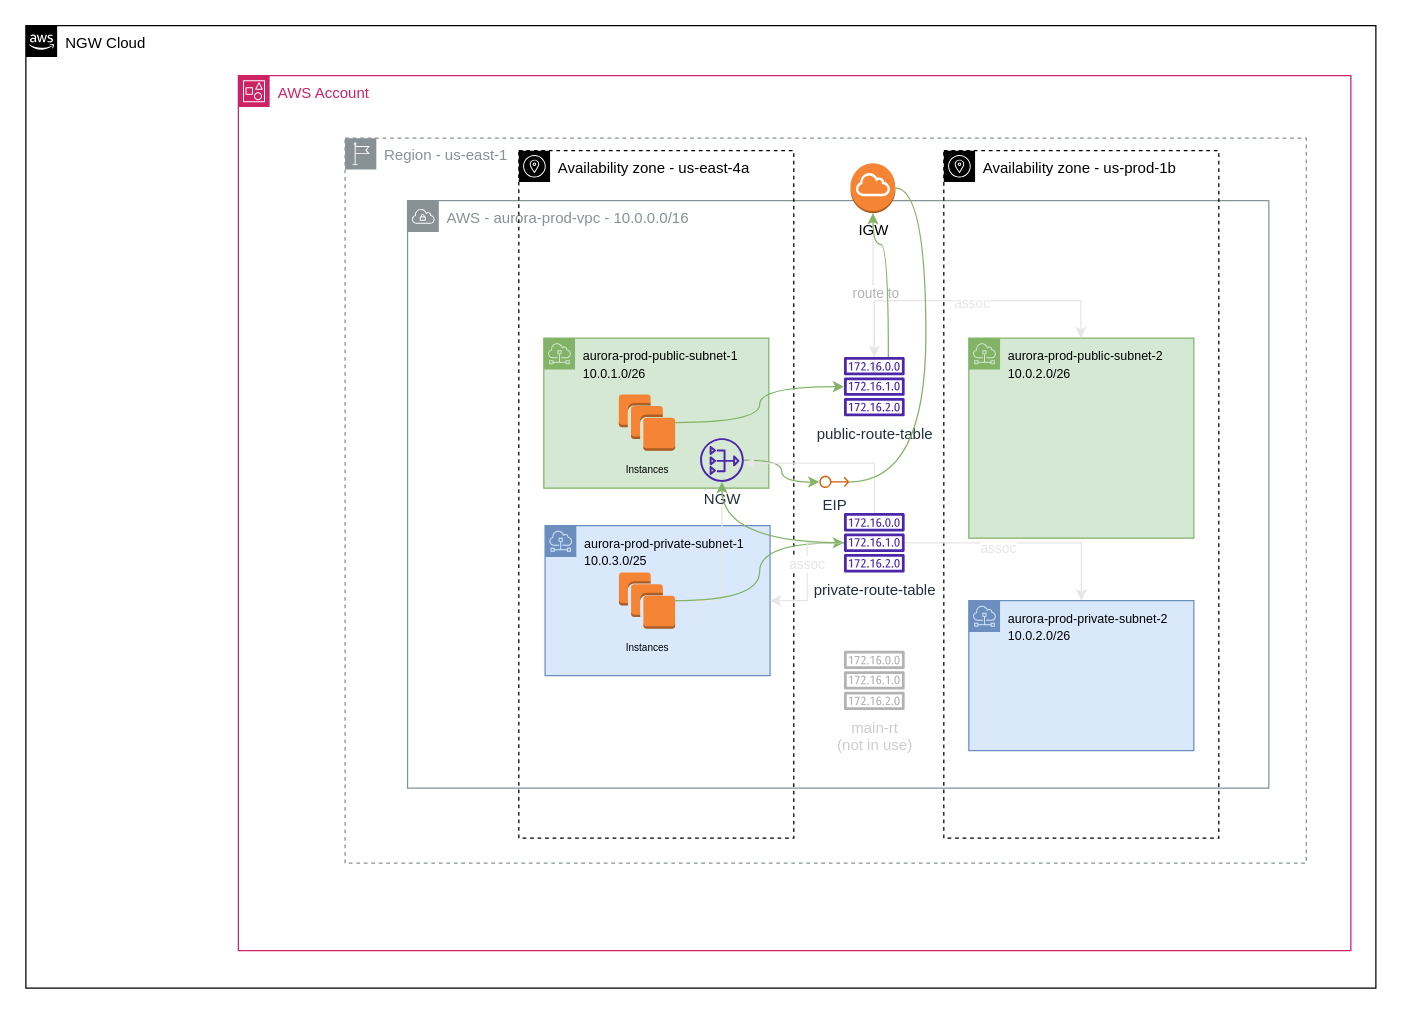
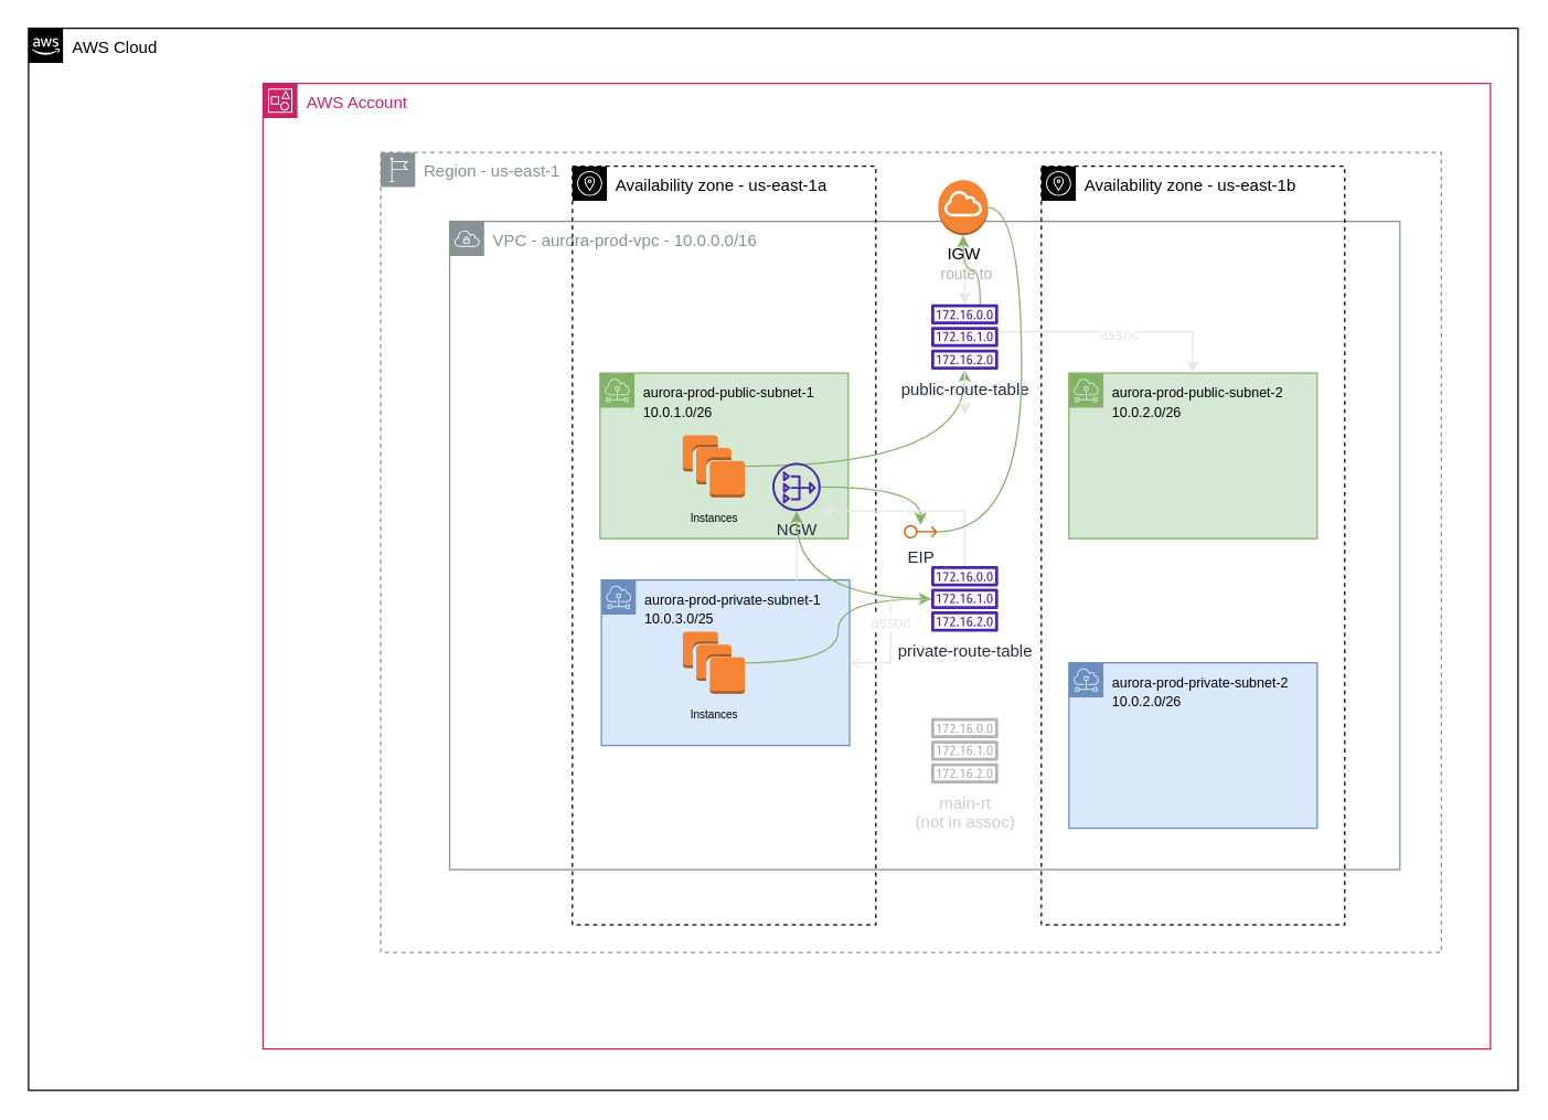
- <mxCell id="2" value="NGW Cloud" style="points=[[0,0],[0.25,0],[0.5,0],[0.75,0],[1,0],[1,0.25],[1,0.5],[1,0.75],[1,1],[0.75,1],[0.5,1],[0.25,1],[0,1],[0,0.75],[0,0.5],[0,0.25]];outlineConnect=0;html=1;whiteSpace=wrap;fontSize=12;fontStyle=0;shape=mxgraph.aws4.group;grIcon=mxgraph.aws4.group_aws_cloud_alt;verticalAlign=top;align=left;spacingLeft=30;dashed=0;labelBackgroundColor=#ffffff;container=0;pointerEvents=0;collapsible=0;recursiveResize=0;" parent="1" vertex="1"><mxGeometry x="20" y="20" width="1080" height="770" as="geometry" /></mxCell>
+ <mxCell id="2" value="AWS Cloud" style="points=[[0,0],[0.25,0],[0.5,0],[0.75,0],[1,0],[1,0.25],[1,0.5],[1,0.75],[1,1],[0.75,1],[0.5,1],[0.25,1],[0,1],[0,0.75],[0,0.5],[0,0.25]];outlineConnect=0;html=1;whiteSpace=wrap;fontSize=12;fontStyle=0;shape=mxgraph.aws4.group;grIcon=mxgraph.aws4.group_aws_cloud_alt;verticalAlign=top;align=left;spacingLeft=30;dashed=0;labelBackgroundColor=#ffffff;container=0;pointerEvents=0;collapsible=0;recursiveResize=0;" parent="1" vertex="1"><mxGeometry x="20" y="20" width="1080" height="770" as="geometry" /></mxCell>
- <mxCell id="5" value="Availability zone - us-east-4a" style="sketch=0;outlineConnect=0;html=1;whiteSpace=wrap;fontSize=12;fontStyle=0;shape=mxgraph.aws4.group;grIcon=mxgraph.aws4.group_availability_zone;verticalAlign=top;align=left;spacingLeft=30;dashed=1;fillColor=none;" parent="1" vertex="1"><mxGeometry x="414.35" y="120" width="220" height="550" as="geometry" /></mxCell>
+ <mxCell id="5" value="Availability zone - us-east-1a" style="sketch=0;outlineConnect=0;html=1;whiteSpace=wrap;fontSize=12;fontStyle=0;shape=mxgraph.aws4.group;grIcon=mxgraph.aws4.group_availability_zone;verticalAlign=top;align=left;spacingLeft=30;dashed=1;fillColor=none;" parent="1" vertex="1"><mxGeometry x="414.35" y="120" width="220" height="550" as="geometry" /></mxCell>
- <mxCell id="10" value="Availability zone - us-prod-1b" style="sketch=0;outlineConnect=0;html=1;whiteSpace=wrap;fontSize=12;fontStyle=0;shape=mxgraph.aws4.group;grIcon=mxgraph.aws4.group_availability_zone;verticalAlign=top;align=left;spacingLeft=30;dashed=1;fillColor=none;" parent="1" vertex="1"><mxGeometry x="754.35" y="120" width="220" height="550" as="geometry" /></mxCell>
+ <mxCell id="10" value="Availability zone - us-east-1b" style="sketch=0;outlineConnect=0;html=1;whiteSpace=wrap;fontSize=12;fontStyle=0;shape=mxgraph.aws4.group;grIcon=mxgraph.aws4.group_availability_zone;verticalAlign=top;align=left;spacingLeft=30;dashed=1;fillColor=none;" parent="1" vertex="1"><mxGeometry x="754.35" y="120" width="220" height="550" as="geometry" /></mxCell>
- <mxCell id="4" value="AWS - aurora-prod-vpc - 10.0.0.0/16" style="sketch=0;outlineConnect=0;gradientColor=none;html=1;whiteSpace=wrap;fontSize=12;fontStyle=0;shape=mxgraph.aws4.group;grIcon=mxgraph.aws4.group_vpc;strokeColor=#879196;fillColor=none;verticalAlign=top;align=left;spacingLeft=30;fontColor=#879196;dashed=0;" parent="1" vertex="1"><mxGeometry x="325.35" y="160" width="689" height="470" as="geometry" /></mxCell>
+ <mxCell id="4" value="VPC - aurora-prod-vpc - 10.0.0.0/16" style="sketch=0;outlineConnect=0;gradientColor=none;html=1;whiteSpace=wrap;fontSize=12;fontStyle=0;shape=mxgraph.aws4.group;grIcon=mxgraph.aws4.group_vpc;strokeColor=#879196;fillColor=none;verticalAlign=top;align=left;spacingLeft=30;fontColor=#879196;dashed=0;" parent="1" vertex="1"><mxGeometry x="325.35" y="160" width="689" height="470" as="geometry" /></mxCell>
- <mxCell id="26" value="public-route-table" style="sketch=0;outlineConnect=0;fontColor=#232F3E;gradientColor=none;fillColor=#4D27AA;strokeColor=none;dashed=0;verticalLabelPosition=bottom;verticalAlign=top;align=center;html=1;fontSize=12;fontStyle=0;aspect=fixed;pointerEvents=1;shape=mxgraph.aws4.route_table;" parent="1" vertex="1"><mxGeometry x="674.35" y="285" width="48.82" height="47.56" as="geometry" /></mxCell>
+ <mxCell id="26" value="public-route-table" style="sketch=0;outlineConnect=0;fontColor=#232F3E;gradientColor=none;fillColor=#4D27AA;strokeColor=none;dashed=0;verticalLabelPosition=bottom;verticalAlign=top;align=center;html=1;fontSize=12;fontStyle=0;aspect=fixed;pointerEvents=1;shape=mxgraph.aws4.route_table;" parent="1" vertex="1"><mxGeometry x="674.35" y="220" width="48.82" height="47.56" as="geometry" /></mxCell>
- <mxCell id="12" value="&lt;font style=&quot;font-size: 10px;&quot;&gt;aurora-prod-public-subnet-2&lt;br&gt;10.0.2.0/26&lt;/font&gt;" style="sketch=0;outlineConnect=0;html=1;whiteSpace=wrap;fontSize=12;fontStyle=0;shape=mxgraph.aws4.group;grIcon=mxgraph.aws4.group_subnet;strokeColor=#82b366;fillColor=#d5e8d4;verticalAlign=top;align=left;spacingLeft=30;dashed=0;" parent="1" vertex="1"><mxGeometry x="774.35" y="270" width="180" height="160" as="geometry" /></mxCell>
+ <mxCell id="12" value="&lt;font style=&quot;font-size: 10px;&quot;&gt;aurora-prod-public-subnet-2&lt;br&gt;10.0.2.0/26&lt;/font&gt;" style="sketch=0;outlineConnect=0;html=1;whiteSpace=wrap;fontSize=12;fontStyle=0;shape=mxgraph.aws4.group;grIcon=mxgraph.aws4.group_subnet;strokeColor=#82b366;fillColor=#d5e8d4;verticalAlign=top;align=left;spacingLeft=30;dashed=0;" parent="1" vertex="1"><mxGeometry x="774.35" y="270" width="180" height="120" as="geometry" /></mxCell>
- <mxCell id="21" value="NGW" style="sketch=0;outlineConnect=0;fontColor=#232F3E;gradientColor=none;fillColor=#4D27AA;strokeColor=none;dashed=0;verticalLabelPosition=bottom;verticalAlign=top;align=center;html=1;fontSize=12;fontStyle=0;aspect=fixed;pointerEvents=1;shape=mxgraph.aws4.nat_gateway;" parent="1" vertex="1"><mxGeometry x="559.35" y="350" width="35" height="35" as="geometry" /></mxCell>
+ <mxCell id="21" value="NGW" style="sketch=0;outlineConnect=0;fontColor=#232F3E;gradientColor=none;fillColor=#4D27AA;strokeColor=none;dashed=0;verticalLabelPosition=bottom;verticalAlign=top;align=center;html=1;fontSize=12;fontStyle=0;aspect=fixed;pointerEvents=1;shape=mxgraph.aws4.nat_gateway;" parent="1" vertex="1"><mxGeometry x="559.35" y="335" width="35" height="35" as="geometry" /></mxCell>
- <mxCell id="29" style="edgeStyle=orthogonalEdgeStyle;rounded=0;orthogonalLoop=1;jettySize=auto;html=1;fillColor=#f5f5f5;strokeColor=#E6E6E6;" parent="1" source="33" target="11" edge="1"><mxGeometry relative="1" as="geometry" /></mxCell>
- <mxCell id="30" value="&lt;font&gt;assoc&lt;/font&gt;" style="edgeLabel;html=1;align=center;verticalAlign=middle;resizable=0;points=[];fontColor=#E6E6E6;" parent="29" vertex="1" connectable="0"><mxGeometry x="-0.209" relative="1" as="geometry"><mxPoint y="4" as="offset" /></mxGeometry></mxCell>
- <mxCell id="27" style="edgeStyle=orthogonalEdgeStyle;rounded=0;orthogonalLoop=1;jettySize=auto;html=1;fillColor=#f5f5f5;strokeColor=#E6E6E6;" parent="1" source="33" target="13" edge="1"><mxGeometry relative="1" as="geometry" /></mxCell>
+ <mxCell id="27" style="edgeStyle=orthogonalEdgeStyle;rounded=0;orthogonalLoop=1;jettySize=auto;html=1;fillColor=#f5f5f5;strokeColor=#E6E6E6;endArrow=open;" parent="1" source="33" target="13" edge="1"><mxGeometry relative="1" as="geometry" /></mxCell>
- <mxCell id="36" value="&lt;font color=&quot;#cccccc&quot;&gt;main-rt&lt;br&gt;(not in use)&lt;/font&gt;" style="sketch=0;outlineConnect=0;fontColor=#232F3E;gradientColor=none;fillColor=#B3B3B3;strokeColor=none;dashed=0;verticalLabelPosition=bottom;verticalAlign=top;align=center;html=1;fontSize=12;fontStyle=0;aspect=fixed;pointerEvents=1;shape=mxgraph.aws4.route_table;" parent="1" vertex="1"><mxGeometry x="674.35" y="520" width="48.82" height="47.56" as="geometry" /></mxCell>
+ <mxCell id="36" value="&lt;font color=&quot;#cccccc&quot;&gt;main-rt&lt;br&gt;(not in assoc)&lt;/font&gt;" style="sketch=0;outlineConnect=0;fontColor=#232F3E;gradientColor=none;fillColor=#B3B3B3;strokeColor=none;dashed=0;verticalLabelPosition=bottom;verticalAlign=top;align=center;html=1;fontSize=12;fontStyle=0;aspect=fixed;pointerEvents=1;shape=mxgraph.aws4.route_table;" parent="1" vertex="1"><mxGeometry x="674.35" y="520" width="48.82" height="47.56" as="geometry" /></mxCell>
